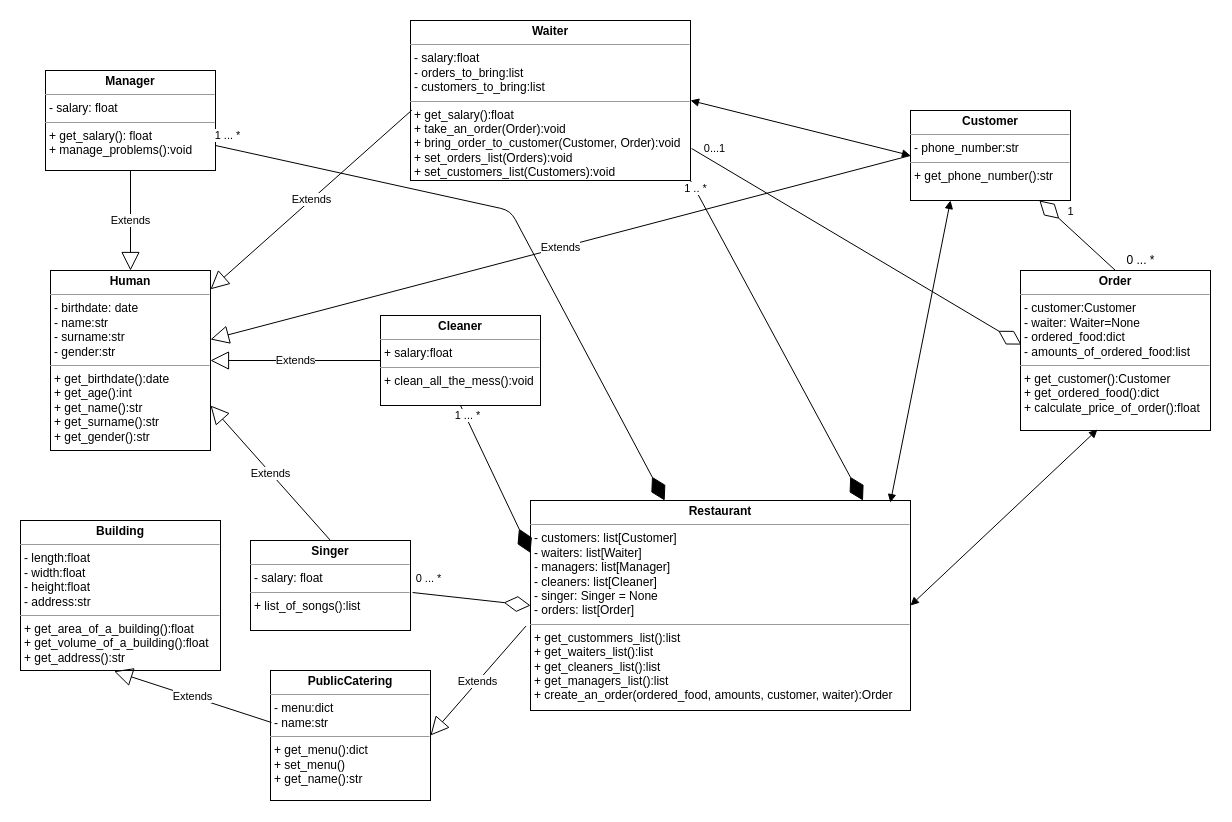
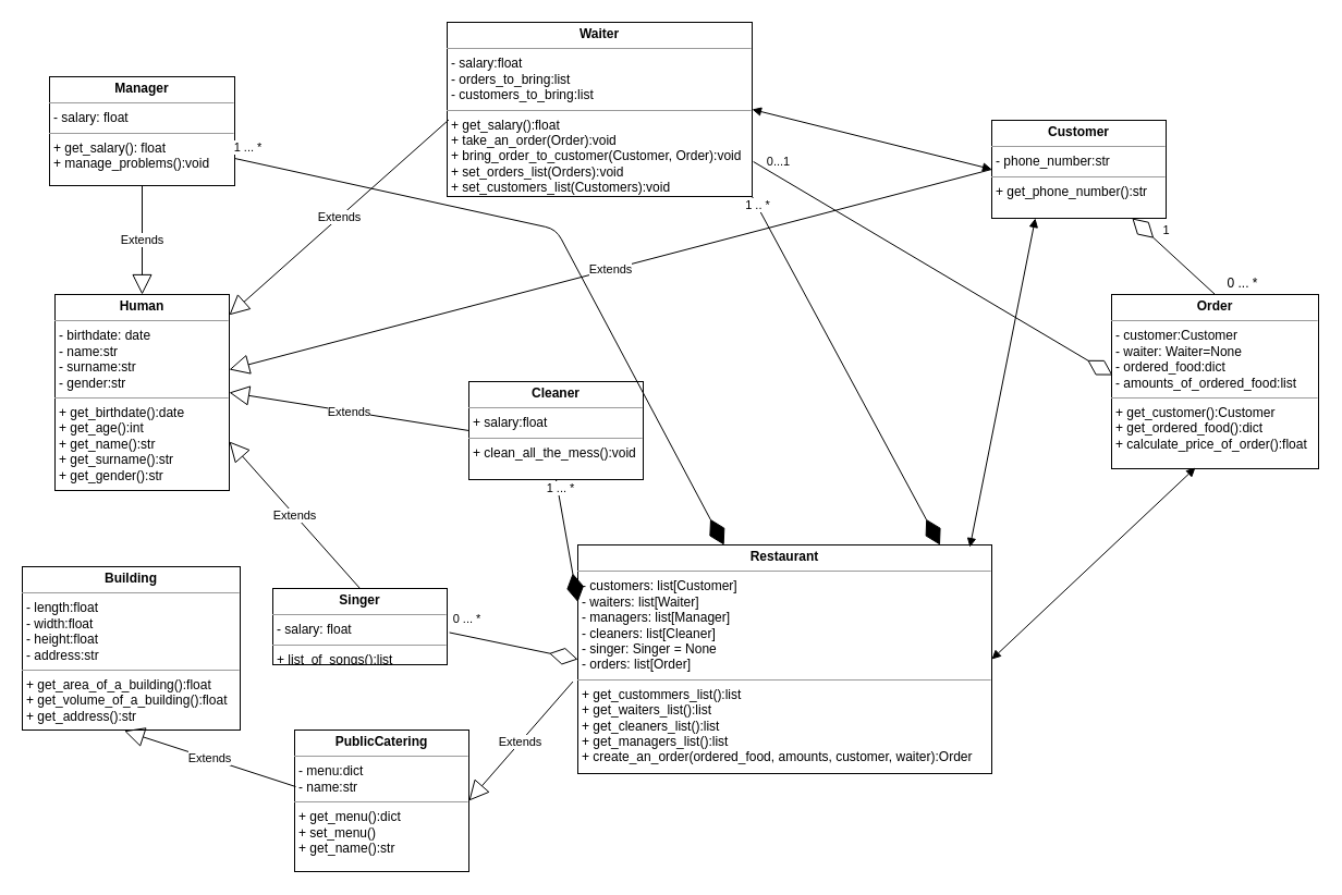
- <mxCell id="4" value="&lt;p style=&quot;margin: 0px ; margin-top: 4px ; text-align: center&quot;&gt;&lt;b&gt;Cleaner&lt;/b&gt;&lt;/p&gt;&lt;hr size=&quot;1&quot;&gt;&lt;p style=&quot;margin: 0px ; margin-left: 4px&quot;&gt;+ salary:float&lt;/p&gt;&lt;hr size=&quot;1&quot;&gt;&lt;p style=&quot;margin: 0px ; margin-left: 4px&quot;&gt;+ clean_all_the_mess():void&lt;/p&gt;" style="verticalAlign=top;align=left;overflow=fill;fontSize=12;fontFamily=Helvetica;html=1;" parent="1" vertex="1"><mxGeometry x="380" y="315" width="160" height="90" as="geometry" /></mxCell>
+ <mxCell id="4" value="&lt;p style=&quot;margin: 0px ; margin-top: 4px ; text-align: center&quot;&gt;&lt;b&gt;Cleaner&lt;/b&gt;&lt;/p&gt;&lt;hr size=&quot;1&quot;&gt;&lt;p style=&quot;margin: 0px ; margin-left: 4px&quot;&gt;+ salary:float&lt;/p&gt;&lt;hr size=&quot;1&quot;&gt;&lt;p style=&quot;margin: 0px ; margin-left: 4px&quot;&gt;+ clean_all_the_mess():void&lt;/p&gt;" style="verticalAlign=top;align=left;overflow=fill;fontSize=12;fontFamily=Helvetica;html=1;" parent="1" vertex="1"><mxGeometry x="430" y="350" width="160" height="90" as="geometry" /></mxCell>
- <mxCell id="25" value="&lt;p style=&quot;margin: 0px ; margin-top: 4px ; text-align: center&quot;&gt;&lt;b&gt;Singer&lt;/b&gt;&lt;br&gt;&lt;/p&gt;&lt;hr size=&quot;1&quot;&gt;&lt;p style=&quot;margin: 0px ; margin-left: 4px&quot;&gt;- salary: float&lt;br&gt;&lt;/p&gt;&lt;hr size=&quot;1&quot;&gt;&lt;p style=&quot;margin: 0px ; margin-left: 4px&quot;&gt;+ list_of_songs():list&lt;br&gt;&lt;/p&gt;" style="verticalAlign=top;align=left;overflow=fill;fontSize=12;fontFamily=Helvetica;html=1;" parent="1" vertex="1"><mxGeometry x="250" y="540" width="160" height="90" as="geometry" /></mxCell>
+ <mxCell id="25" value="&lt;p style=&quot;margin: 0px ; margin-top: 4px ; text-align: center&quot;&gt;&lt;b&gt;Singer&lt;/b&gt;&lt;br&gt;&lt;/p&gt;&lt;hr size=&quot;1&quot;&gt;&lt;p style=&quot;margin: 0px ; margin-left: 4px&quot;&gt;- salary: float&lt;br&gt;&lt;/p&gt;&lt;hr size=&quot;1&quot;&gt;&lt;p style=&quot;margin: 0px ; margin-left: 4px&quot;&gt;+ list_of_songs():list&lt;br&gt;&lt;/p&gt;" style="verticalAlign=top;align=left;overflow=fill;fontSize=12;fontFamily=Helvetica;html=1;" parent="1" vertex="1"><mxGeometry x="250" y="540" width="160" height="70" as="geometry" /></mxCell>
